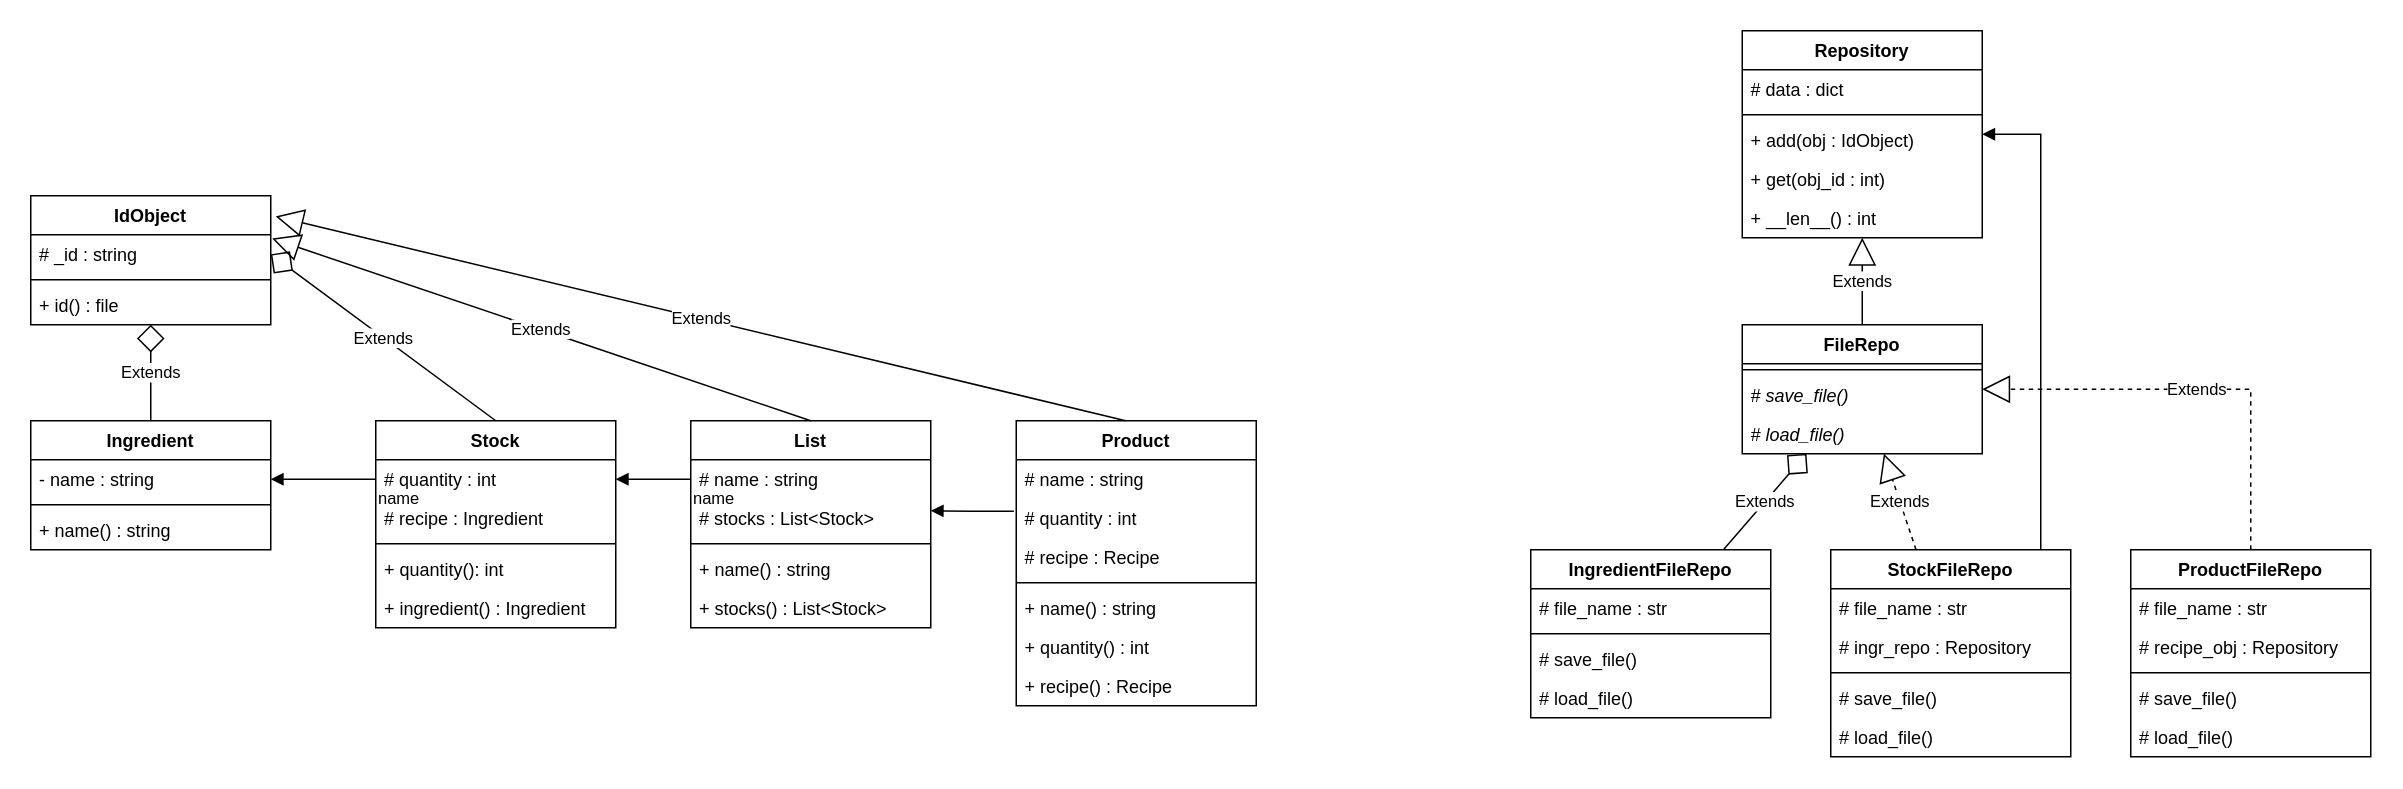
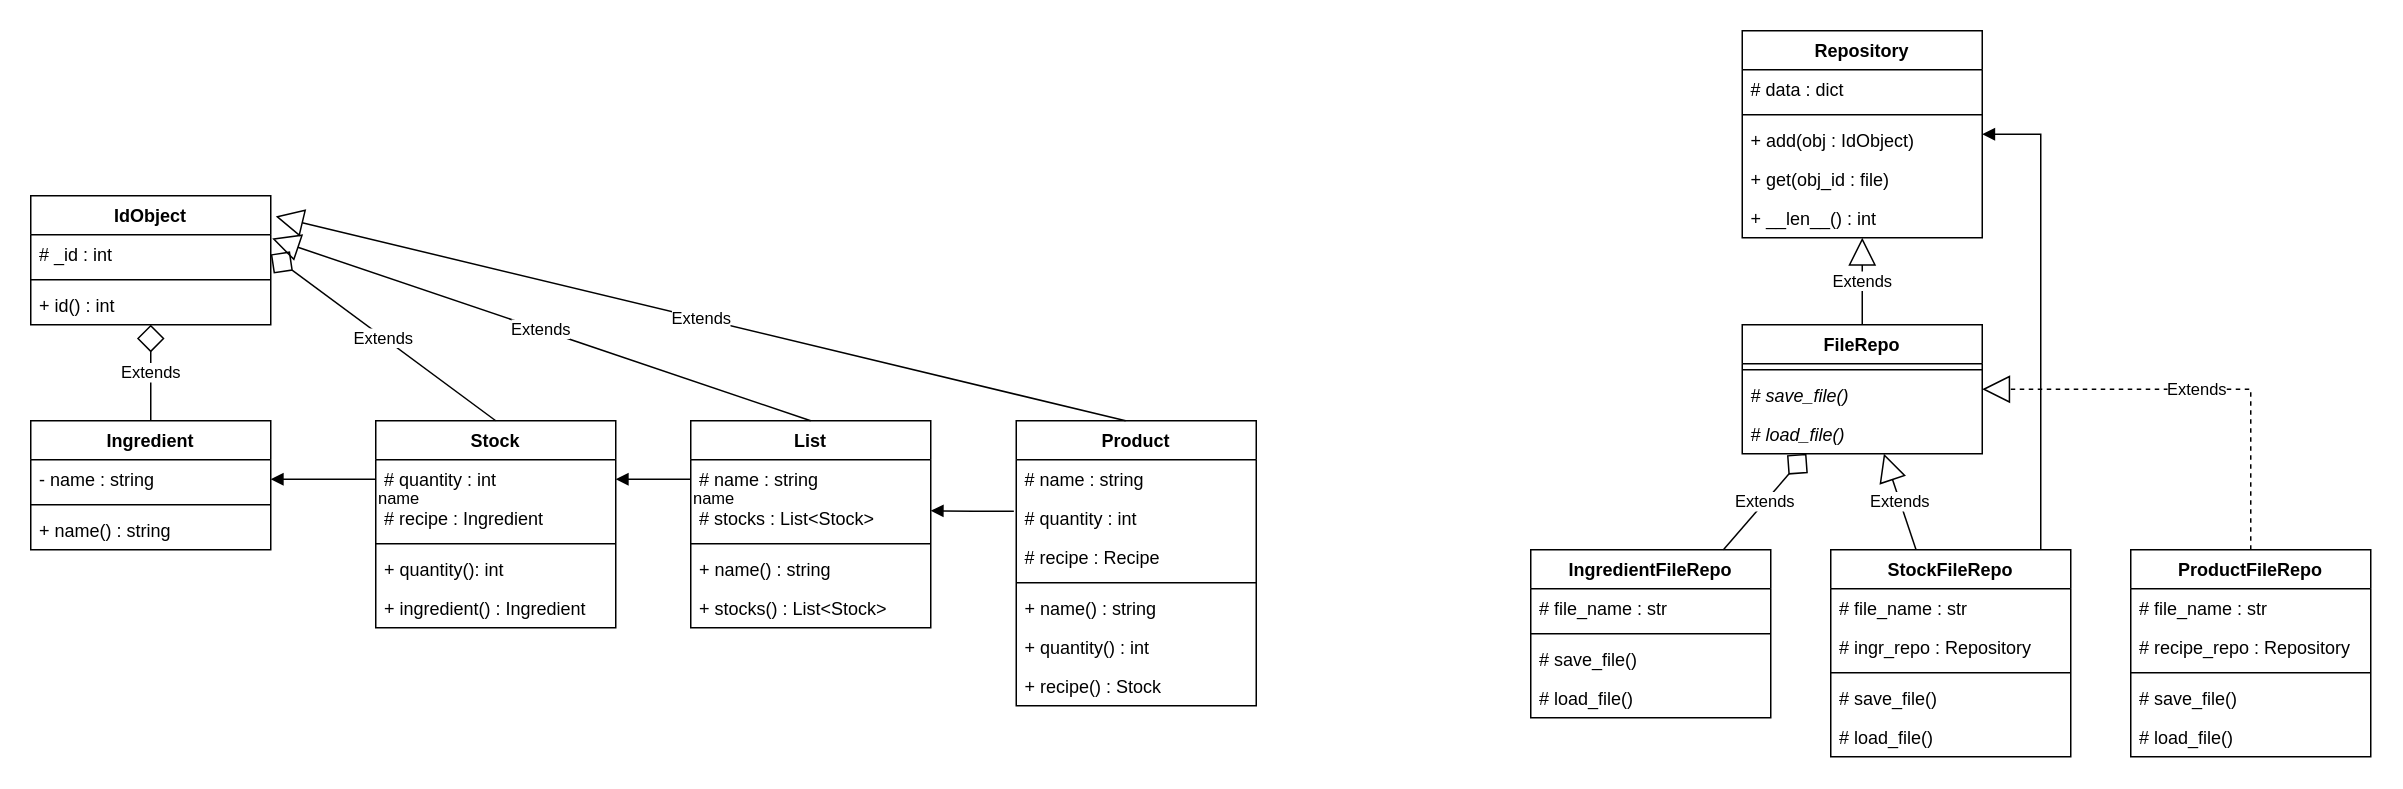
- <mxCell id="41" value="+ get(obj_id : int)&#10;" style="text;strokeColor=none;fillColor=none;align=left;verticalAlign=top;spacingLeft=4;spacingRight=4;overflow=hidden;rotatable=0;points=[[0,0.5],[1,0.5]];portConstraint=eastwest;" vertex="1" parent="37"><mxGeometry y="86" width="160" height="26" as="geometry" /></mxCell>
+ <mxCell id="41" value="+ get(obj_id : file)&#10;" style="text;strokeColor=none;fillColor=none;align=left;verticalAlign=top;spacingLeft=4;spacingRight=4;overflow=hidden;rotatable=0;points=[[0,0.5],[1,0.5]];portConstraint=eastwest;" vertex="1" parent="37"><mxGeometry y="86" width="160" height="26" as="geometry" /></mxCell>
- <mxCell id="3" value="# _id : string" style="text;strokeColor=none;fillColor=none;align=left;verticalAlign=top;spacingLeft=4;spacingRight=4;overflow=hidden;rotatable=0;points=[[0,0.5],[1,0.5]];portConstraint=eastwest;" parent="2" vertex="1"><mxGeometry y="26" width="160" height="26" as="geometry" /></mxCell>
+ <mxCell id="3" value="# _id : int" style="text;strokeColor=none;fillColor=none;align=left;verticalAlign=top;spacingLeft=4;spacingRight=4;overflow=hidden;rotatable=0;points=[[0,0.5],[1,0.5]];portConstraint=eastwest;" parent="2" vertex="1"><mxGeometry y="26" width="160" height="26" as="geometry" /></mxCell>
- <mxCell id="5" value="+ id() : file" style="text;strokeColor=none;fillColor=none;align=left;verticalAlign=top;spacingLeft=4;spacingRight=4;overflow=hidden;rotatable=0;points=[[0,0.5],[1,0.5]];portConstraint=eastwest;" parent="2" vertex="1"><mxGeometry y="60" width="160" height="26" as="geometry" /></mxCell>
+ <mxCell id="5" value="+ id() : int" style="text;strokeColor=none;fillColor=none;align=left;verticalAlign=top;spacingLeft=4;spacingRight=4;overflow=hidden;rotatable=0;points=[[0,0.5],[1,0.5]];portConstraint=eastwest;" parent="2" vertex="1"><mxGeometry y="60" width="160" height="26" as="geometry" /></mxCell>
- <mxCell id="60" value="Extends" style="endArrow=block;endSize=16;endFill=0;html=1;rounded=0;dashed=1;" edge="1" parent="1" source="54" target="43"><mxGeometry width="160" relative="1" as="geometry"><mxPoint x="1450" y="380" as="sourcePoint" /><mxPoint x="1610" y="380" as="targetPoint" /></mxGeometry></mxCell>
+ <mxCell id="60" value="Extends" style="endArrow=block;endSize=16;endFill=0;html=1;rounded=0;" edge="1" parent="1" source="54" target="43"><mxGeometry width="160" relative="1" as="geometry"><mxPoint x="1450" y="380" as="sourcePoint" /><mxPoint x="1610" y="380" as="targetPoint" /></mxGeometry></mxCell>
- <mxCell id="64" value="# recipe_obj : Repository" style="text;strokeColor=none;fillColor=none;align=left;verticalAlign=top;spacingLeft=4;spacingRight=4;overflow=hidden;rotatable=0;points=[[0,0.5],[1,0.5]];portConstraint=eastwest;" vertex="1" parent="62"><mxGeometry y="52" width="160" height="26" as="geometry" /></mxCell>
+ <mxCell id="64" value="# recipe_repo : Repository" style="text;strokeColor=none;fillColor=none;align=left;verticalAlign=top;spacingLeft=4;spacingRight=4;overflow=hidden;rotatable=0;points=[[0,0.5],[1,0.5]];portConstraint=eastwest;" vertex="1" parent="62"><mxGeometry y="52" width="160" height="26" as="geometry" /></mxCell>
- <mxCell id="34" value="+ recipe() : Recipe" style="text;strokeColor=none;fillColor=none;align=left;verticalAlign=top;spacingLeft=4;spacingRight=4;overflow=hidden;rotatable=0;points=[[0,0.5],[1,0.5]];portConstraint=eastwest;" parent="27" vertex="1"><mxGeometry y="164" width="160" height="26" as="geometry" /></mxCell>
+ <mxCell id="34" value="+ recipe() : Stock" style="text;strokeColor=none;fillColor=none;align=left;verticalAlign=top;spacingLeft=4;spacingRight=4;overflow=hidden;rotatable=0;points=[[0,0.5],[1,0.5]];portConstraint=eastwest;" parent="27" vertex="1"><mxGeometry y="164" width="160" height="26" as="geometry" /></mxCell>
